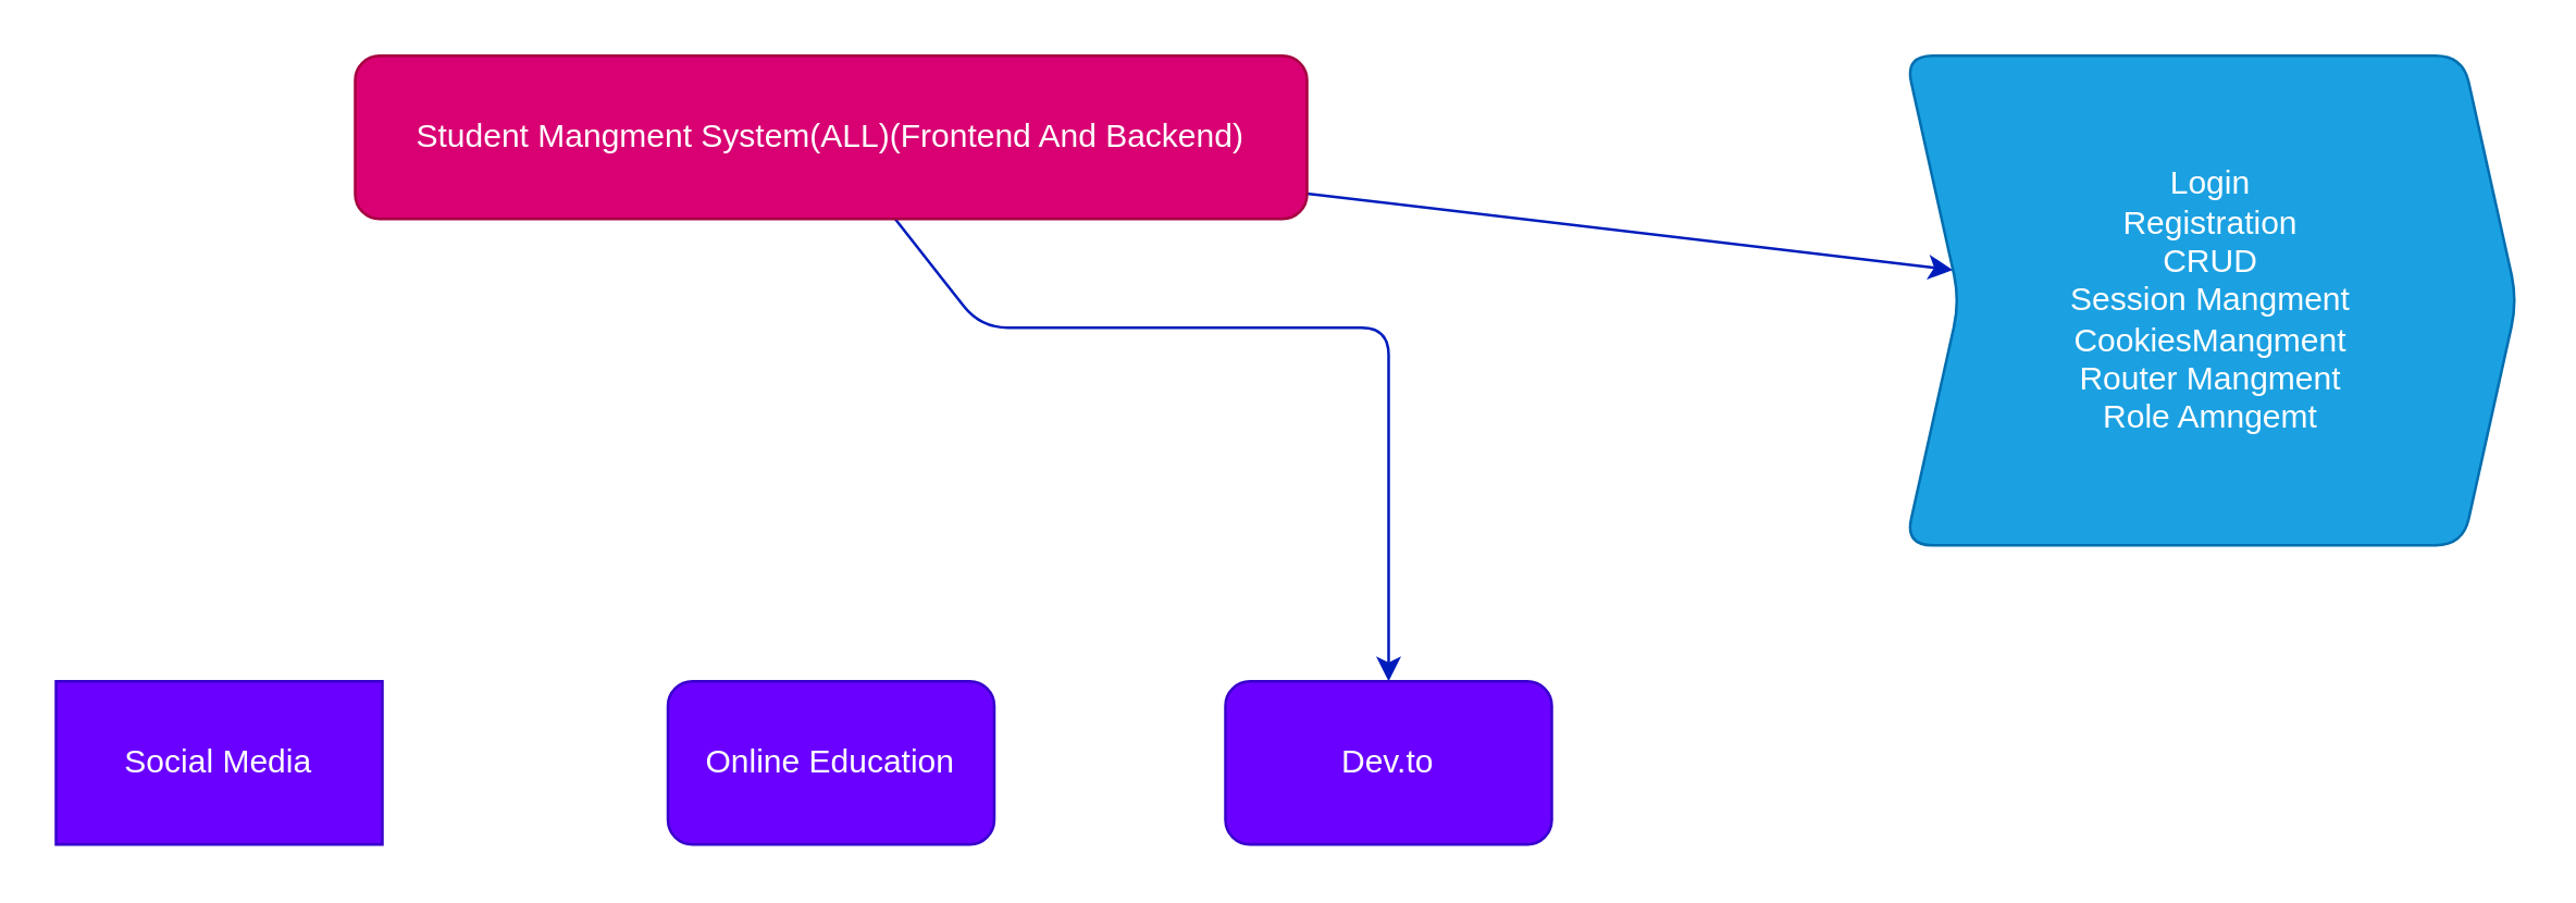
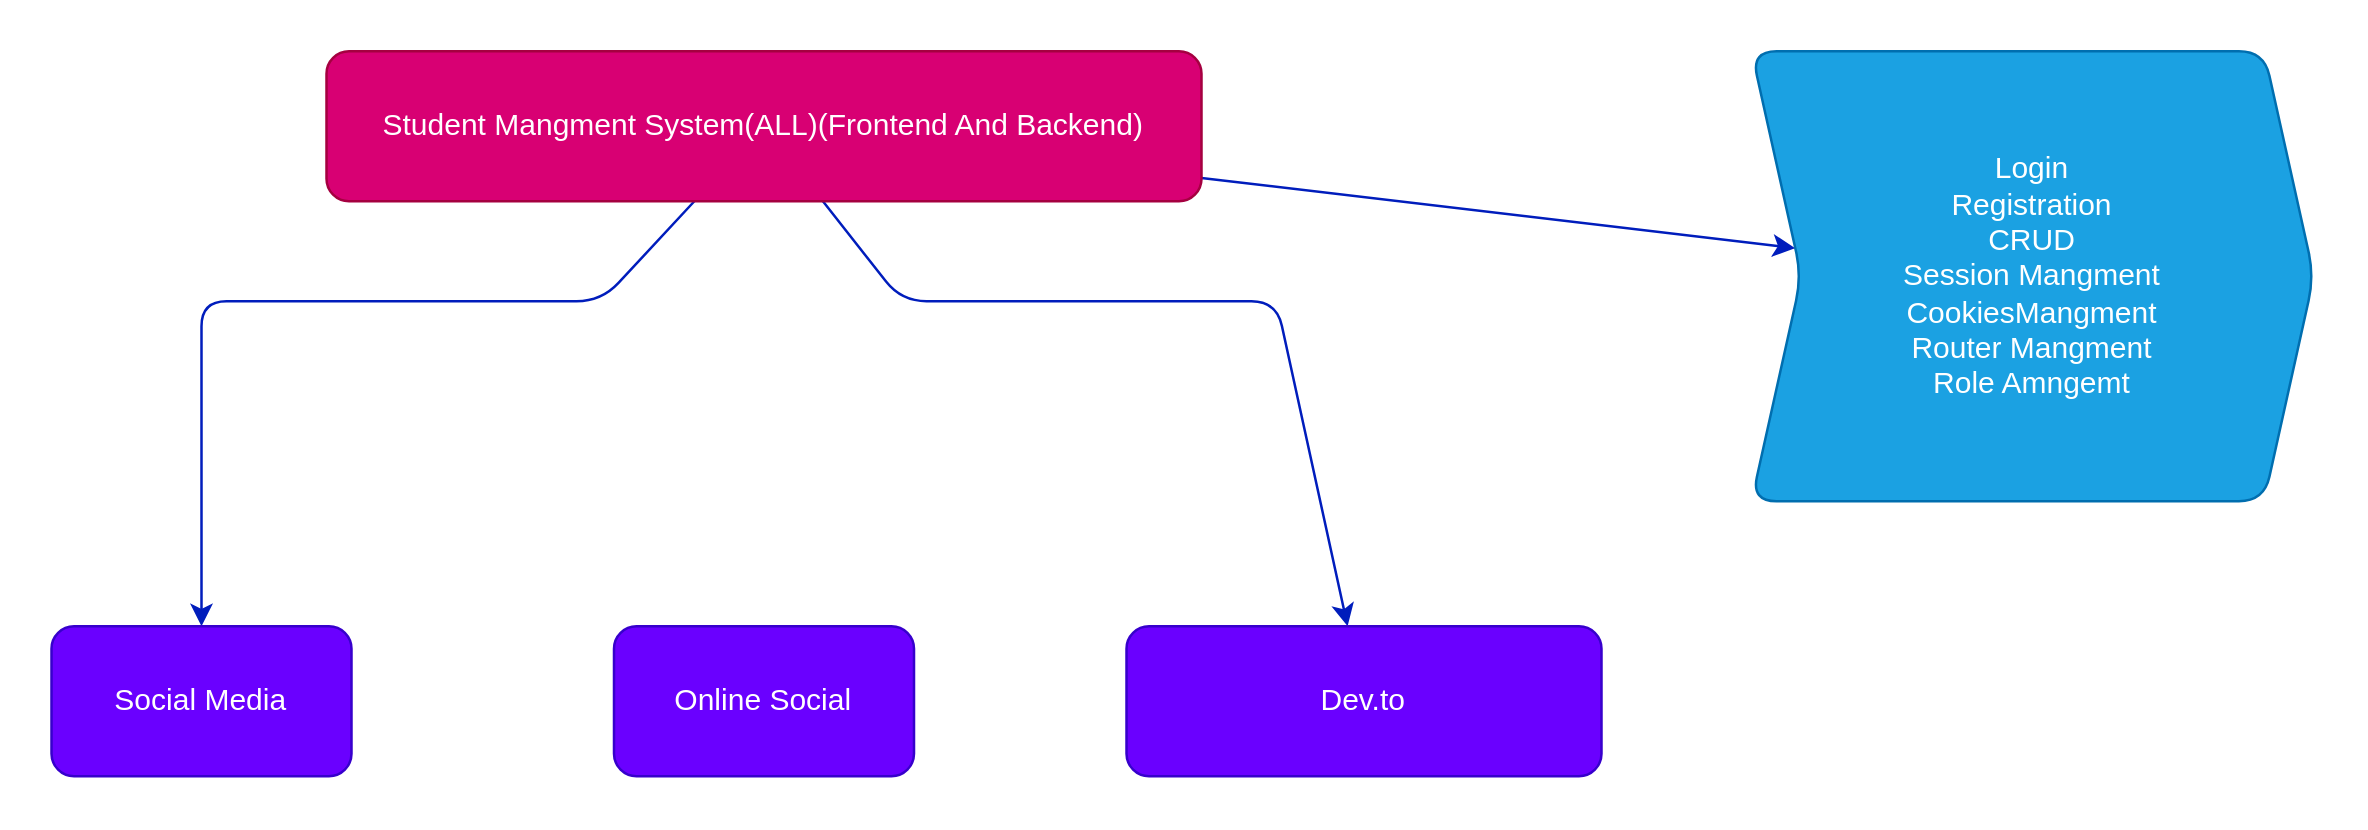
+ <mxCell id="2" value="" style="edgeStyle=none;html=1;fillColor=#0050ef;strokeColor=#001DBC;" edge="1" parent="1" source="5" target="6"><mxGeometry relative="1" as="geometry"><Array as="points"><mxPoint x="240" y="120" /><mxPoint x="80" y="120" /></Array></mxGeometry></mxCell>
- <mxCell id="6" value="Social Media" style="whiteSpace=wrap;html=1;fillColor=#6a00ff;fontColor=#ffffff;strokeColor=#3700CC;rounded=0;" vertex="1" parent="1"><mxGeometry x="20" y="250" width="120" height="60" as="geometry" /></mxCell>
+ <mxCell id="6" value="Social Media" style="whiteSpace=wrap;html=1;rounded=1;fillColor=#6a00ff;fontColor=#ffffff;strokeColor=#3700CC;" vertex="1" parent="1"><mxGeometry x="20" y="250" width="120" height="60" as="geometry" /></mxCell>
- <mxCell id="7" value="Online Education" style="whiteSpace=wrap;html=1;rounded=1;fillColor=#6a00ff;fontColor=#ffffff;strokeColor=#3700CC;" vertex="1" parent="1"><mxGeometry x="245" y="250" width="120" height="60" as="geometry" /></mxCell>
+ <mxCell id="7" value="Online Social" style="whiteSpace=wrap;html=1;rounded=1;fillColor=#6a00ff;fontColor=#ffffff;strokeColor=#3700CC;" vertex="1" parent="1"><mxGeometry x="245" y="250" width="120" height="60" as="geometry" /></mxCell>
- <mxCell id="8" value="Dev.to" style="whiteSpace=wrap;html=1;rounded=1;fillColor=#6a00ff;fontColor=#ffffff;strokeColor=#3700CC;" vertex="1" parent="1"><mxGeometry x="450" y="250" width="120" height="60" as="geometry" /></mxCell>
+ <mxCell id="8" value="Dev.to" style="whiteSpace=wrap;html=1;rounded=1;fillColor=#6a00ff;fontColor=#ffffff;strokeColor=#3700CC;" vertex="1" parent="1"><mxGeometry x="450" y="250" width="190" height="60" as="geometry" /></mxCell>
